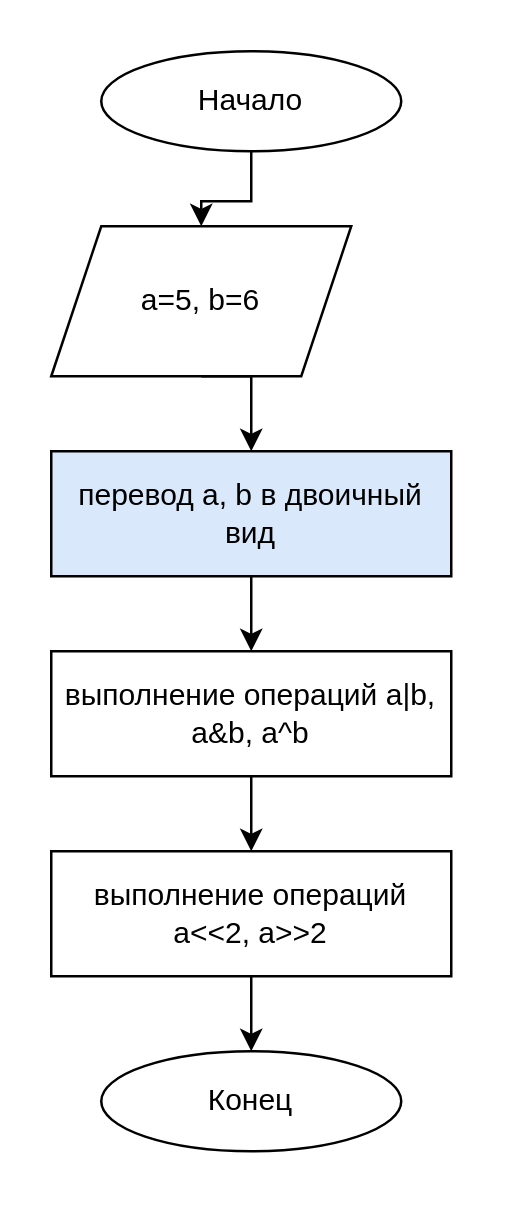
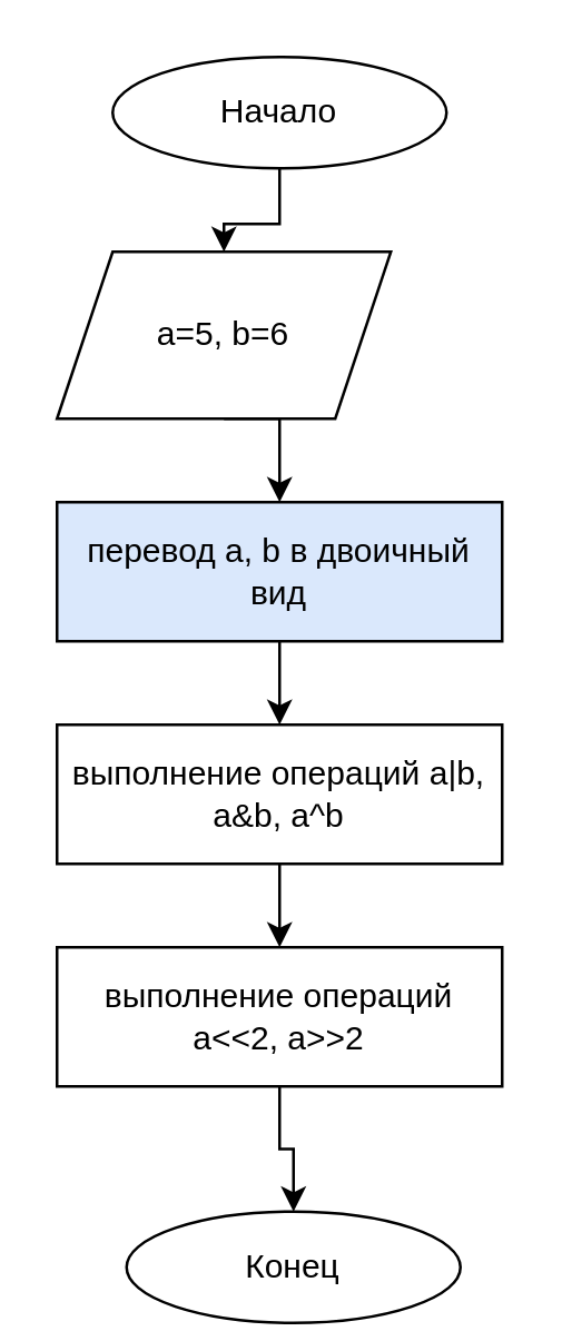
- <mxCell id="12" value="Конец" style="ellipse;whiteSpace=wrap;html=1;" vertex="1" parent="1"><mxGeometry x="40" y="420" width="120" height="40" as="geometry" /></mxCell>
+ <mxCell id="12" value="Конец" style="ellipse;whiteSpace=wrap;html=1;" vertex="1" parent="1"><mxGeometry x="45" y="435" width="120" height="40" as="geometry" /></mxCell>
